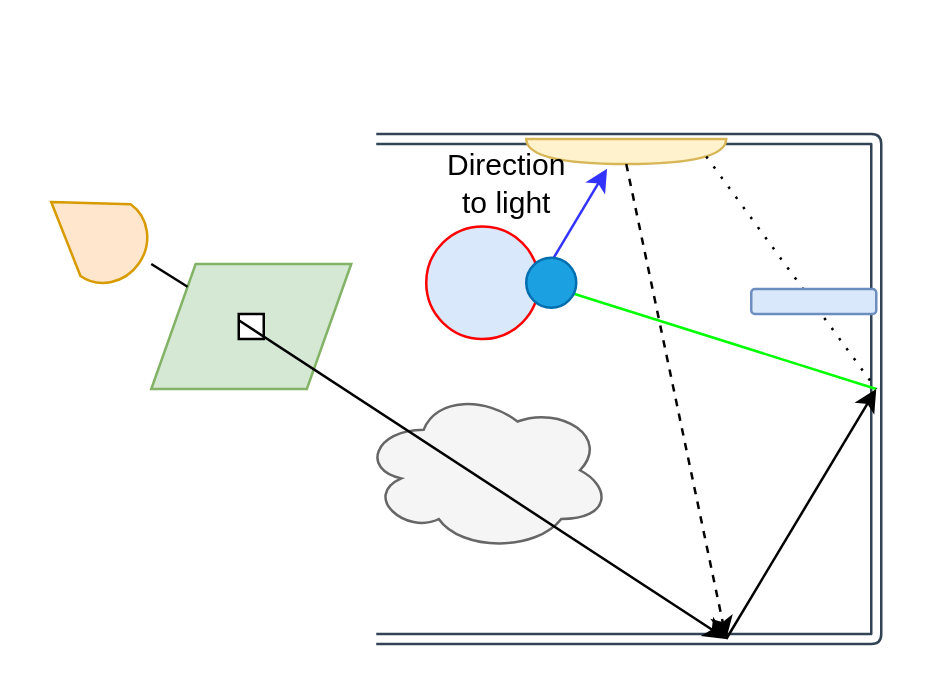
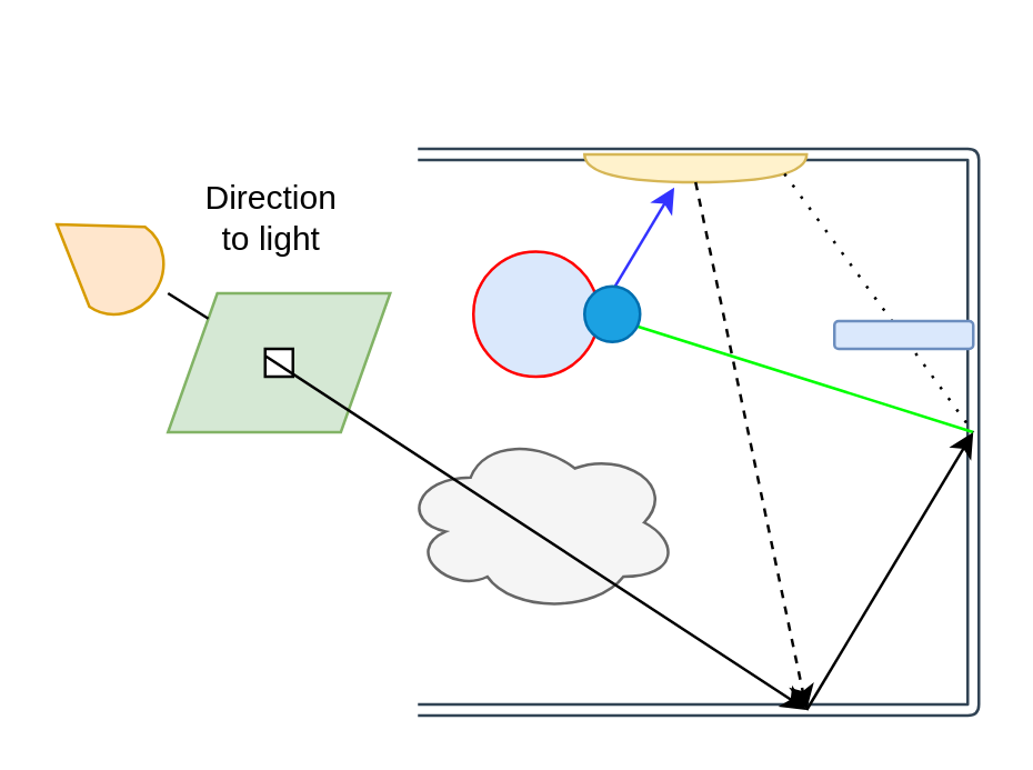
- <mxCell id="18" value="Direction to light" style="text;html=1;strokeColor=none;fillColor=none;align=center;verticalAlign=middle;whiteSpace=wrap;rounded=0;" parent="1" vertex="1"><mxGeometry x="175" y="55" width="55" height="35" as="geometry" /></mxCell>
+ <mxCell id="18" value="Direction to light" style="text;html=1;strokeColor=none;fillColor=none;align=center;verticalAlign=middle;whiteSpace=wrap;rounded=0;" parent="1" vertex="1"><mxGeometry x="70" y="60" width="55" height="35" as="geometry" /></mxCell>
